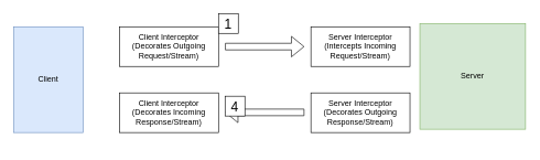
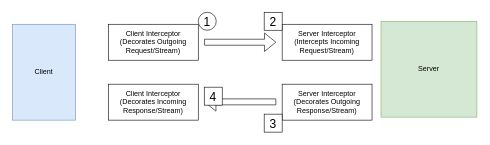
- <mxCell id="10" value="&lt;font style=&quot;font-size: 20px;&quot;&gt;1&lt;/font&gt;" style="whiteSpace=wrap;html=1;aspect=fixed;" vertex="1" parent="1"><mxGeometry x="330" y="20" width="30" height="30" as="geometry" /></mxCell>
+ <mxCell id="10" value="&lt;font style=&quot;font-size: 20px;&quot;&gt;1&lt;/font&gt;" style="ellipse;whiteSpace=wrap;html=1;aspect=fixed;" vertex="1" parent="1"><mxGeometry x="330" y="20" width="30" height="30" as="geometry" /></mxCell>
+ <mxCell id="11" value="&lt;font style=&quot;font-size: 20px;&quot;&gt;2&lt;/font&gt;" style="whiteSpace=wrap;html=1;aspect=fixed;" vertex="1" parent="1"><mxGeometry x="440" y="20" width="30" height="30" as="geometry" /></mxCell>
+ <mxCell id="12" value="&lt;font style=&quot;font-size: 20px;&quot;&gt;3&lt;/font&gt;" style="whiteSpace=wrap;html=1;aspect=fixed;" vertex="1" parent="1"><mxGeometry x="440" y="190" width="30" height="30" as="geometry" /></mxCell>
